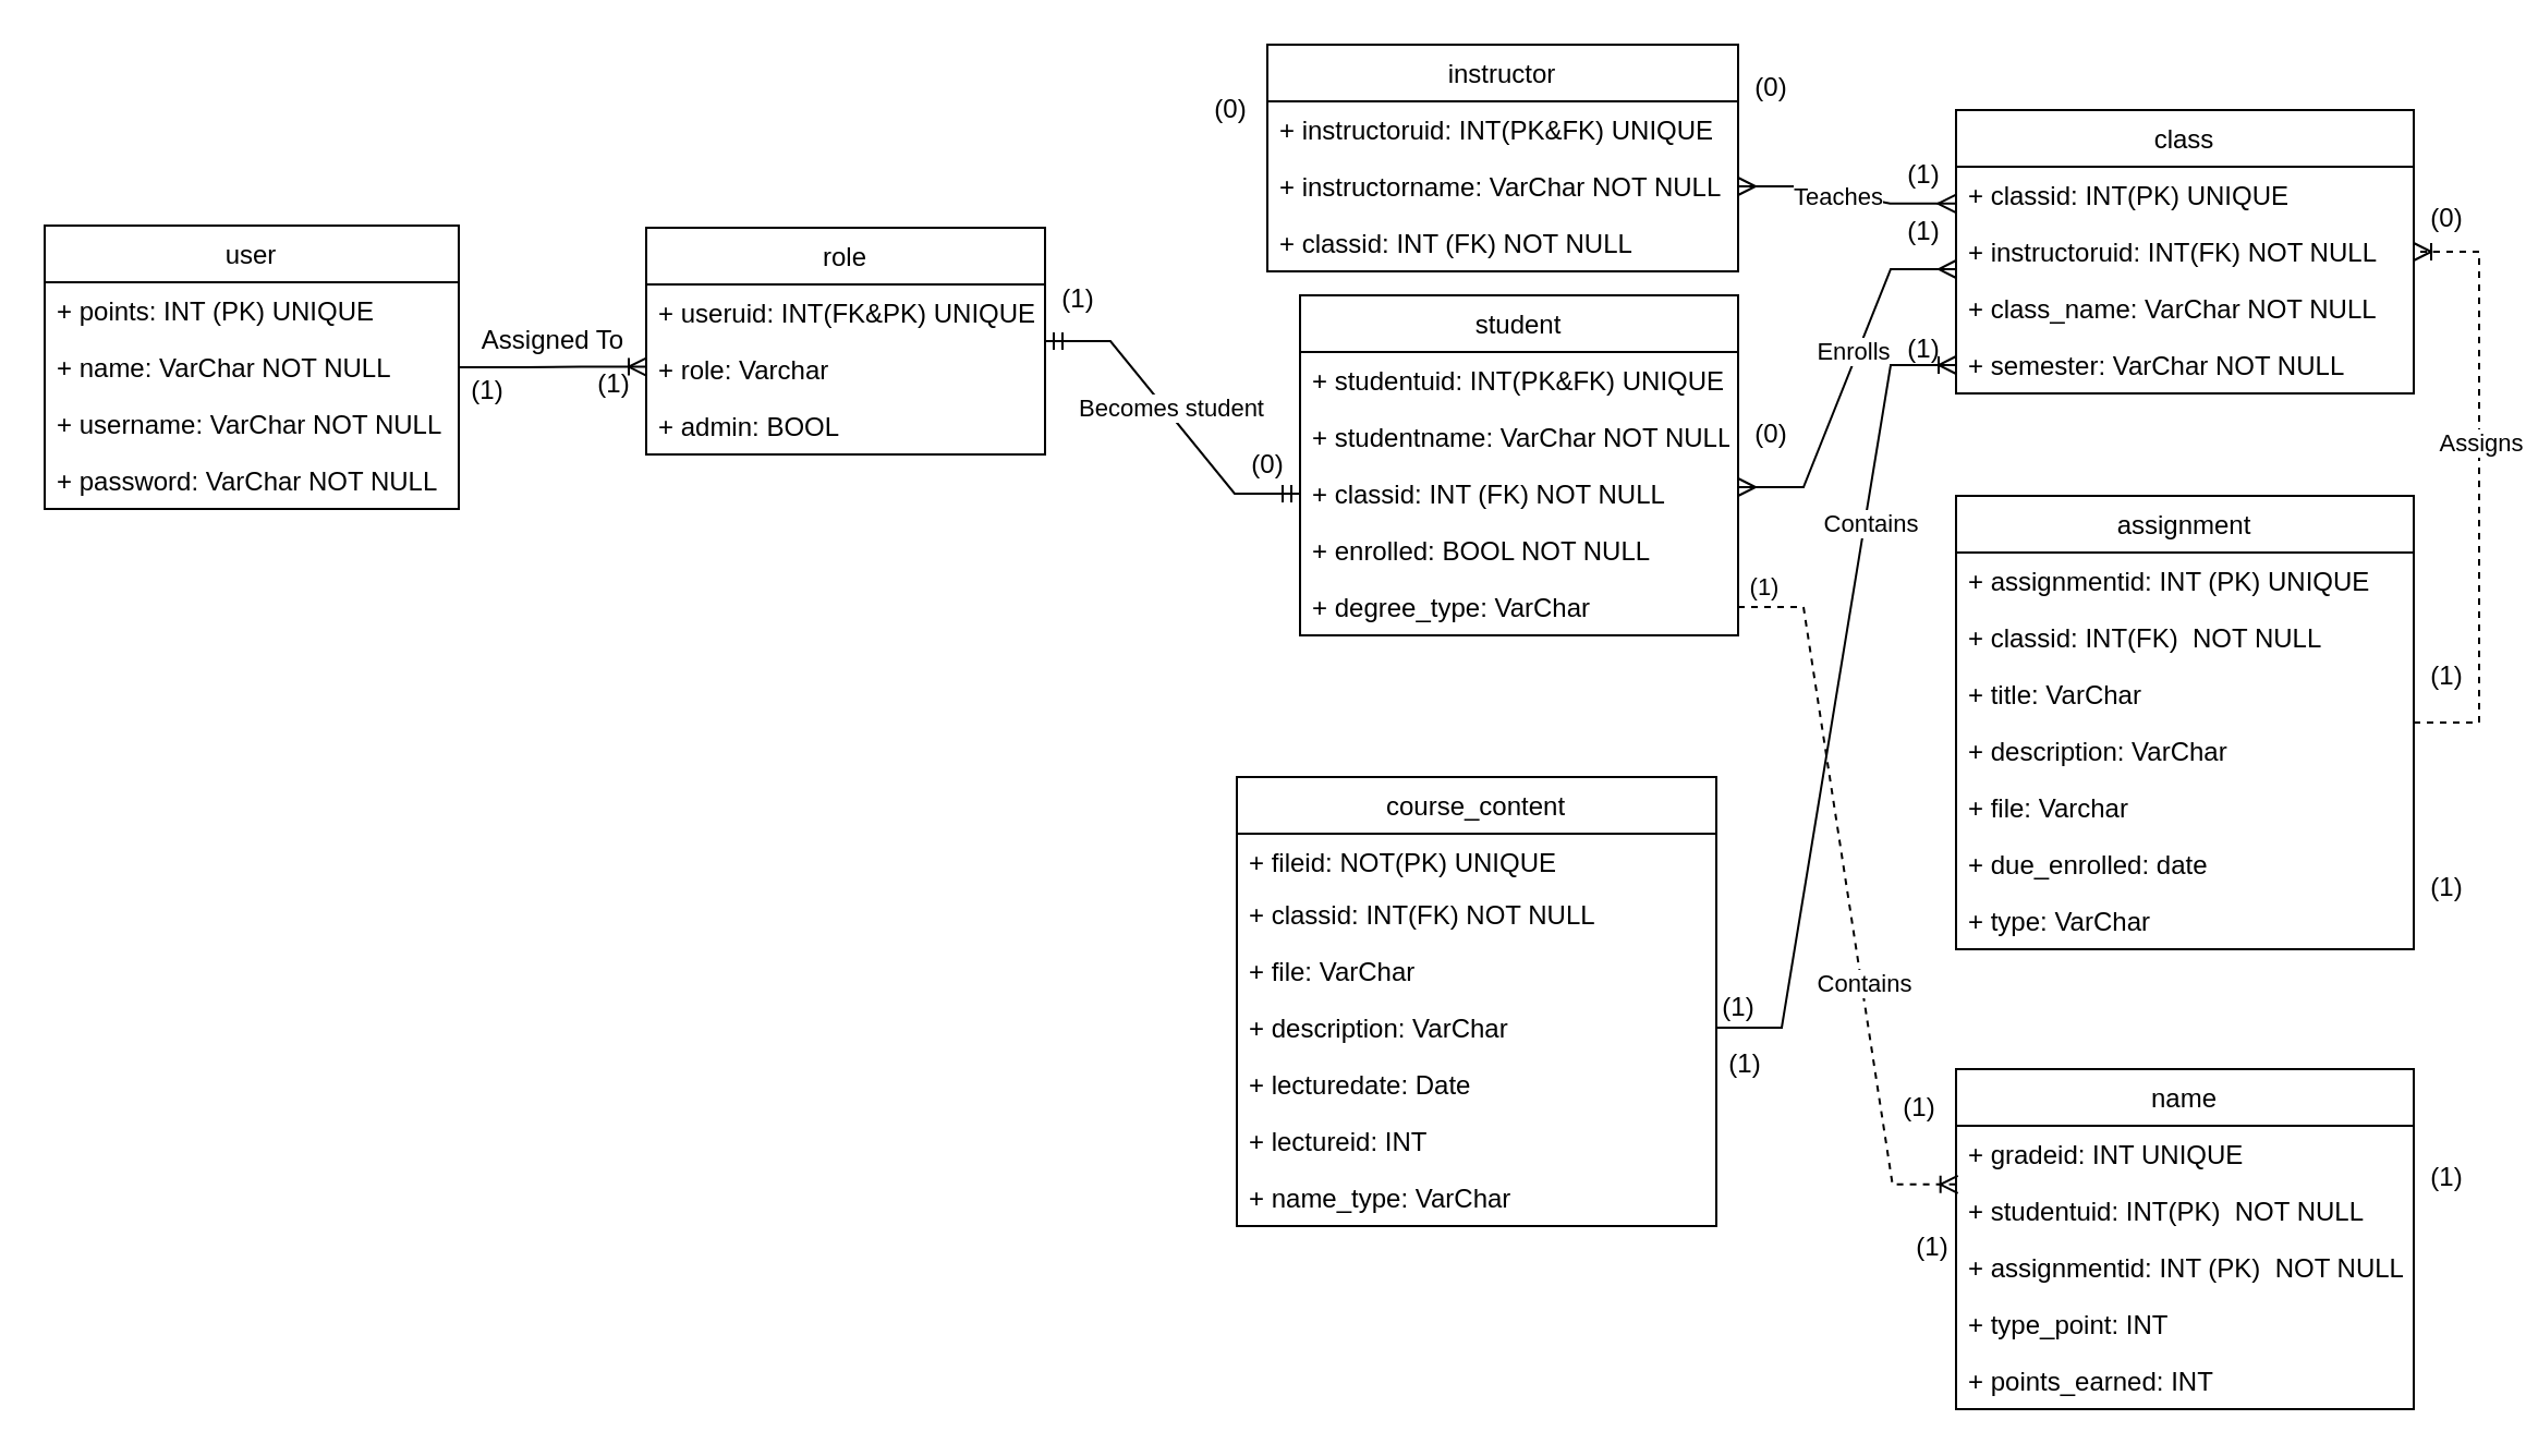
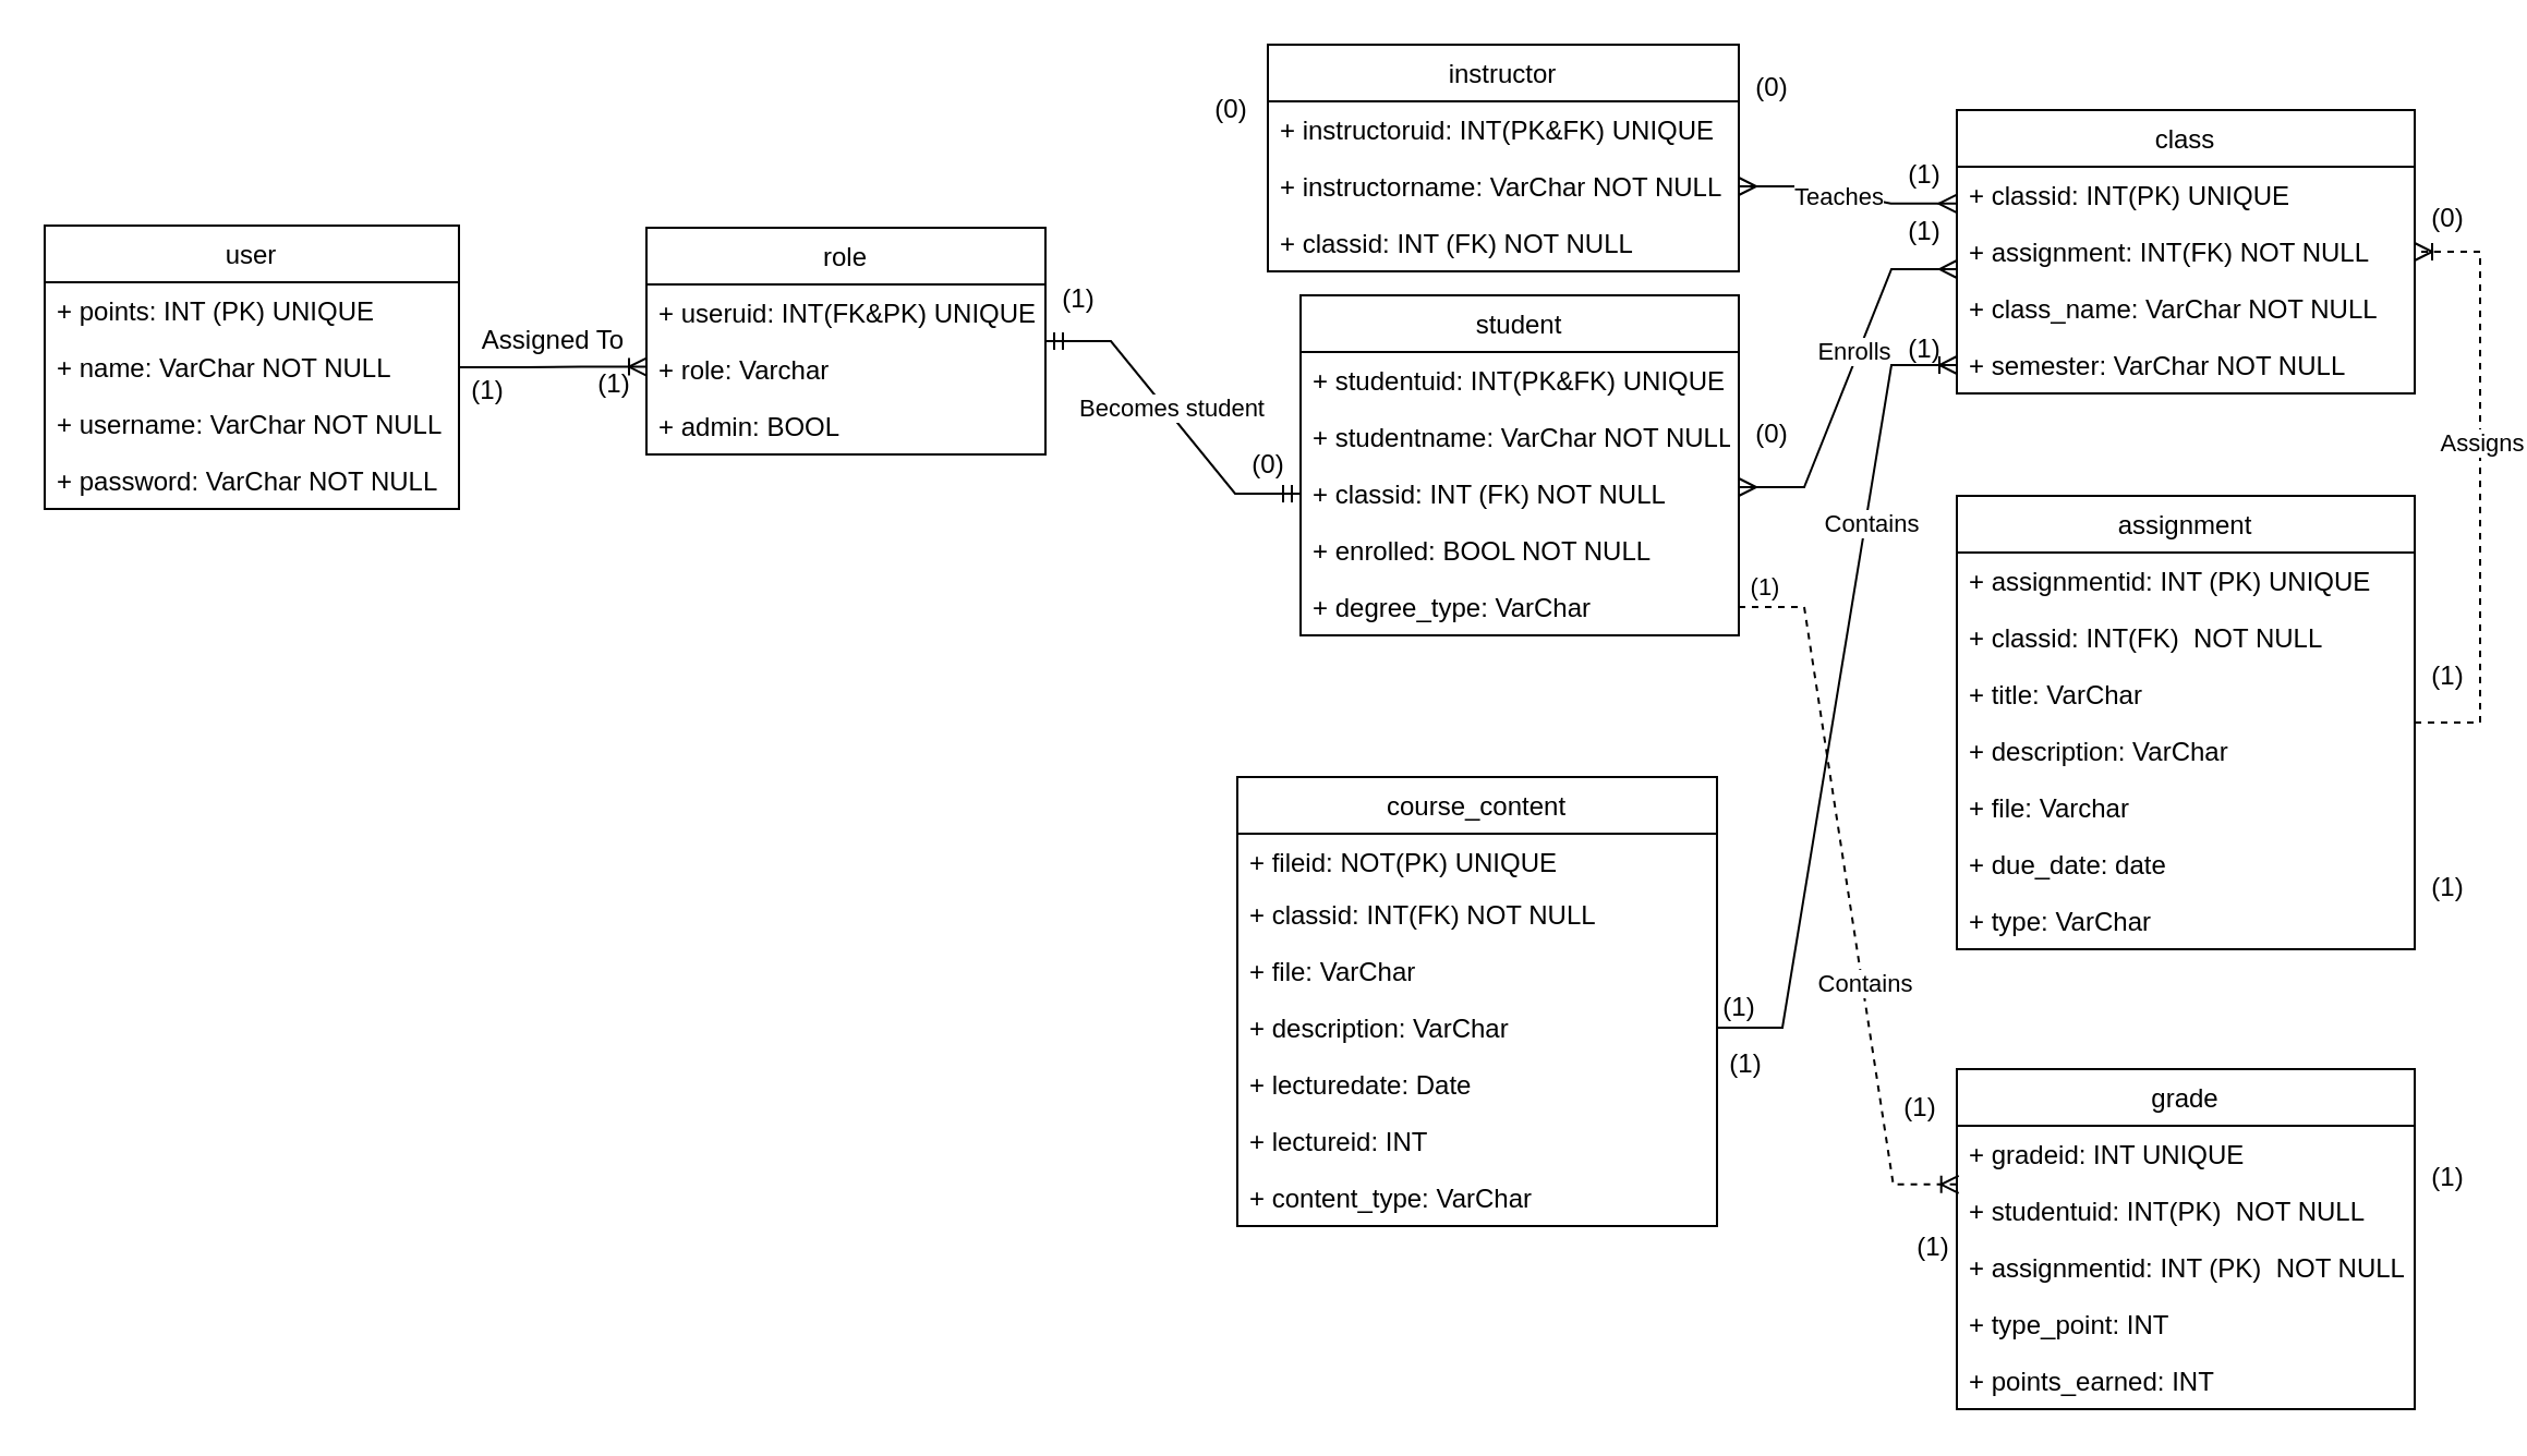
- <mxCell id="19" value="+ instructoruid: INT(FK) NOT NULL" style="text;strokeColor=none;fillColor=none;align=left;verticalAlign=top;spacingLeft=4;spacingRight=4;overflow=hidden;rotatable=0;points=[[0,0.5],[1,0.5]];portConstraint=eastwest;" parent="17" vertex="1"><mxGeometry y="52" width="210" height="26" as="geometry" /></mxCell>
+ <mxCell id="19" value="+ assignment: INT(FK) NOT NULL" style="text;strokeColor=none;fillColor=none;align=left;verticalAlign=top;spacingLeft=4;spacingRight=4;overflow=hidden;rotatable=0;points=[[0,0.5],[1,0.5]];portConstraint=eastwest;" parent="17" vertex="1"><mxGeometry y="52" width="210" height="26" as="geometry" /></mxCell>
- <mxCell id="32" value="+ due_enrolled: date" style="text;strokeColor=none;fillColor=none;align=left;verticalAlign=top;spacingLeft=4;spacingRight=4;overflow=hidden;rotatable=0;points=[[0,0.5],[1,0.5]];portConstraint=eastwest;" parent="26" vertex="1"><mxGeometry y="156" width="210" height="26" as="geometry" /></mxCell>
+ <mxCell id="32" value="+ due_date: date" style="text;strokeColor=none;fillColor=none;align=left;verticalAlign=top;spacingLeft=4;spacingRight=4;overflow=hidden;rotatable=0;points=[[0,0.5],[1,0.5]];portConstraint=eastwest;" parent="26" vertex="1"><mxGeometry y="156" width="210" height="26" as="geometry" /></mxCell>
- <mxCell id="34" value="name" style="swimlane;fontStyle=0;childLayout=stackLayout;horizontal=1;startSize=26;fillColor=none;horizontalStack=0;resizeParent=1;resizeParentMax=0;resizeLast=0;collapsible=1;marginBottom=0;" parent="1" vertex="1"><mxGeometry x="897" y="490" width="210" height="156" as="geometry" /></mxCell>
+ <mxCell id="34" value="grade" style="swimlane;fontStyle=0;childLayout=stackLayout;horizontal=1;startSize=26;fillColor=none;horizontalStack=0;resizeParent=1;resizeParentMax=0;resizeLast=0;collapsible=1;marginBottom=0;" parent="1" vertex="1"><mxGeometry x="897" y="490" width="210" height="156" as="geometry" /></mxCell>
- <mxCell id="47" value="+ name_type: VarChar" style="text;strokeColor=none;fillColor=none;align=left;verticalAlign=top;spacingLeft=4;spacingRight=4;overflow=hidden;rotatable=0;points=[[0,0.5],[1,0.5]];portConstraint=eastwest;" parent="40" vertex="1"><mxGeometry y="180" width="220" height="26" as="geometry" /></mxCell>
+ <mxCell id="47" value="+ content_type: VarChar" style="text;strokeColor=none;fillColor=none;align=left;verticalAlign=top;spacingLeft=4;spacingRight=4;overflow=hidden;rotatable=0;points=[[0,0.5],[1,0.5]];portConstraint=eastwest;" parent="40" vertex="1"><mxGeometry y="180" width="220" height="26" as="geometry" /></mxCell>
